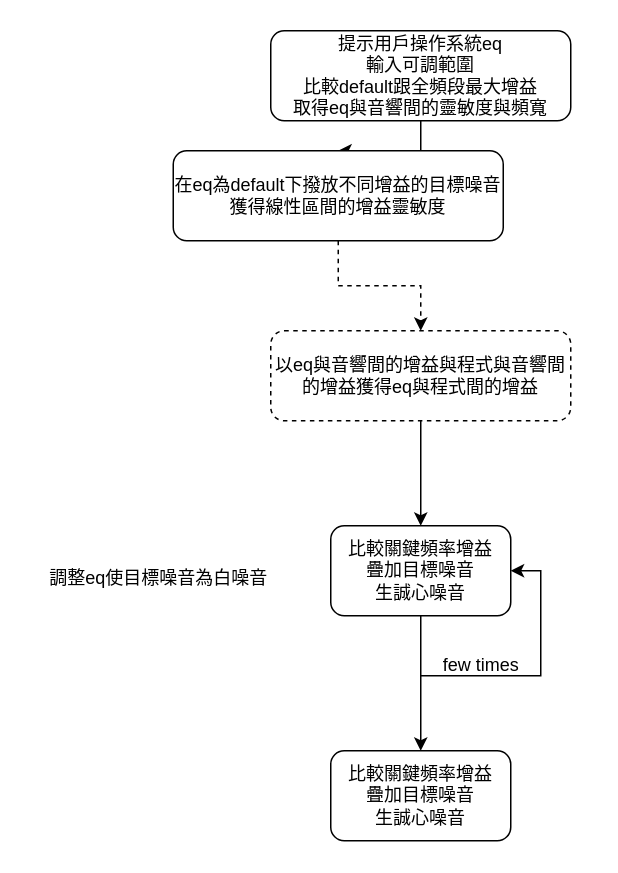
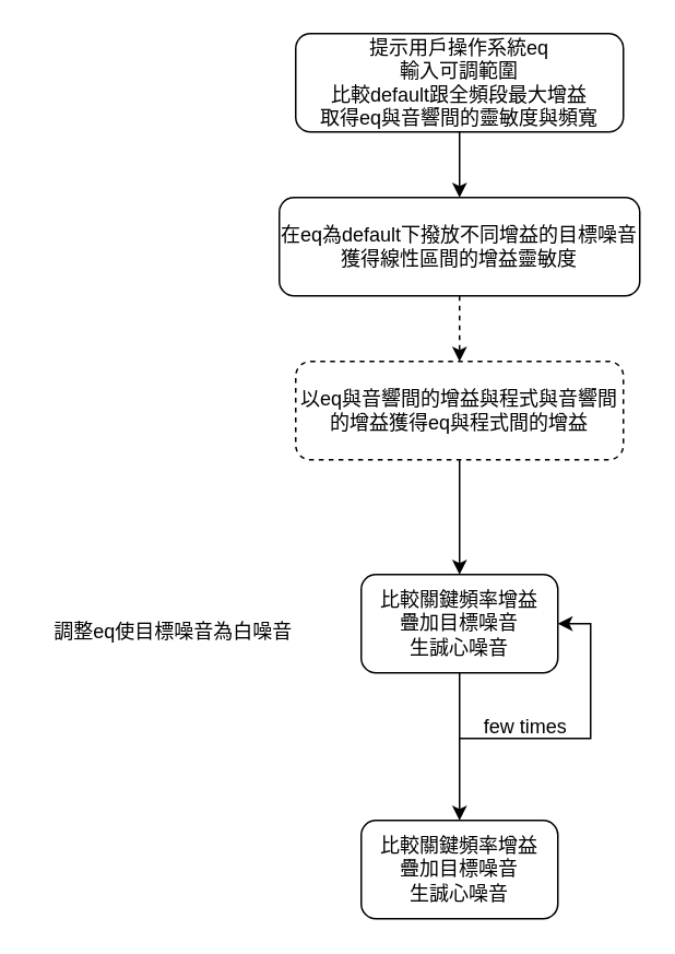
- <mxCell id="5" value="在eq為default下撥放不同增益的目標噪音&lt;br&gt;獲得線性區間的增益靈敏度" style="rounded=1;whiteSpace=wrap;html=1;" vertex="1" parent="1"><mxGeometry x="115" y="100" width="220" height="60" as="geometry" /></mxCell>
+ <mxCell id="5" value="在eq為default下撥放不同增益的目標噪音&lt;br&gt;獲得線性區間的增益靈敏度" style="rounded=1;whiteSpace=wrap;html=1;" vertex="1" parent="1"><mxGeometry x="170" y="120" width="220" height="60" as="geometry" /></mxCell>
